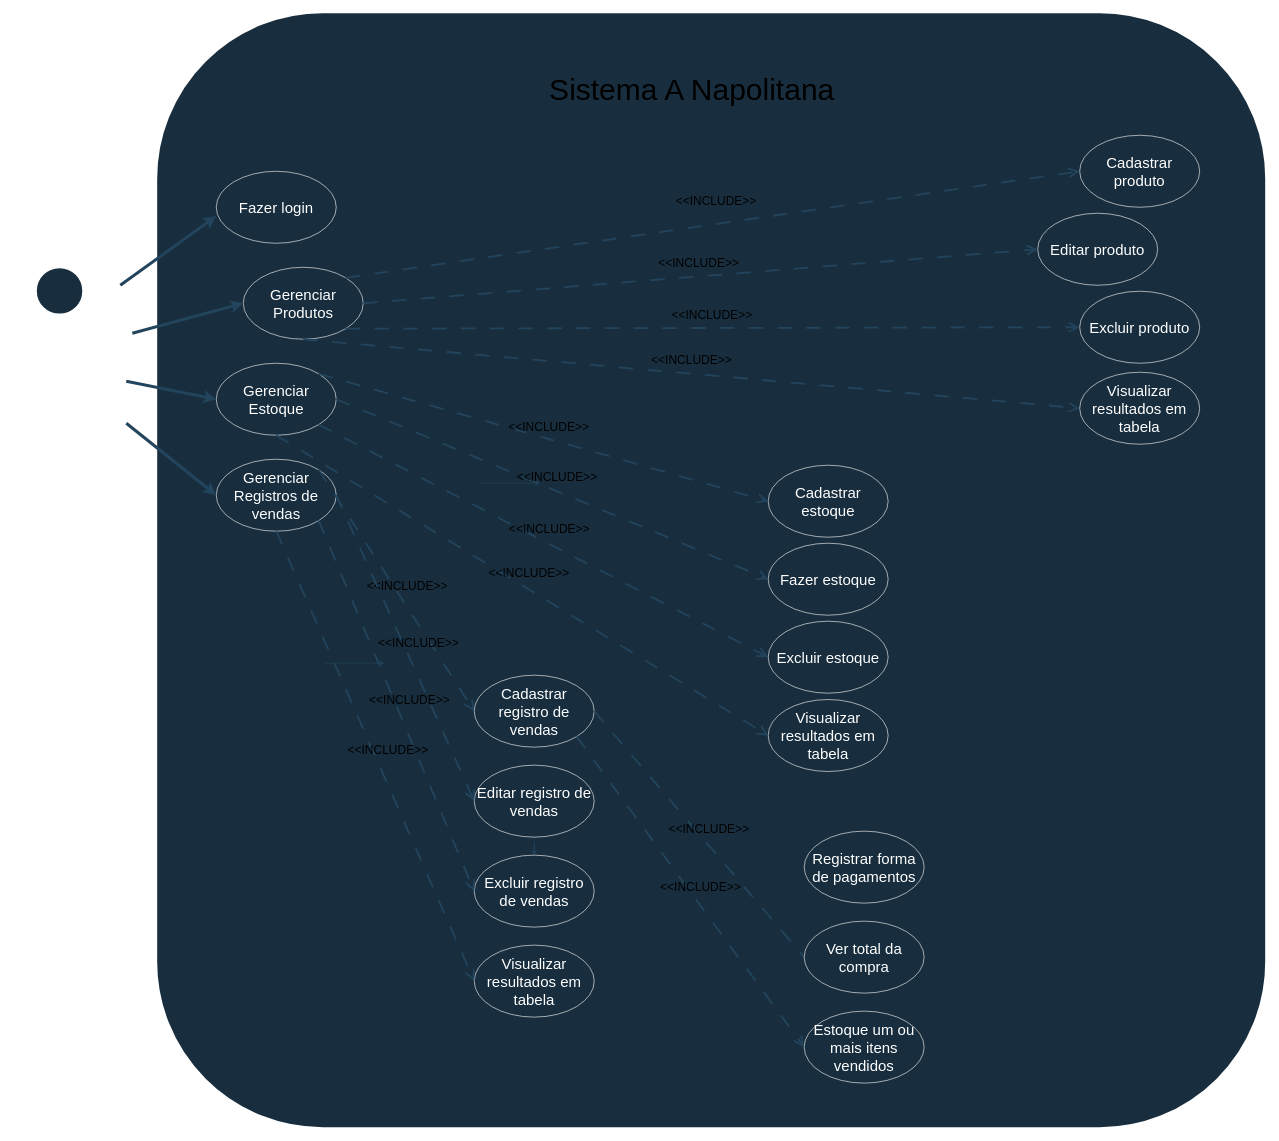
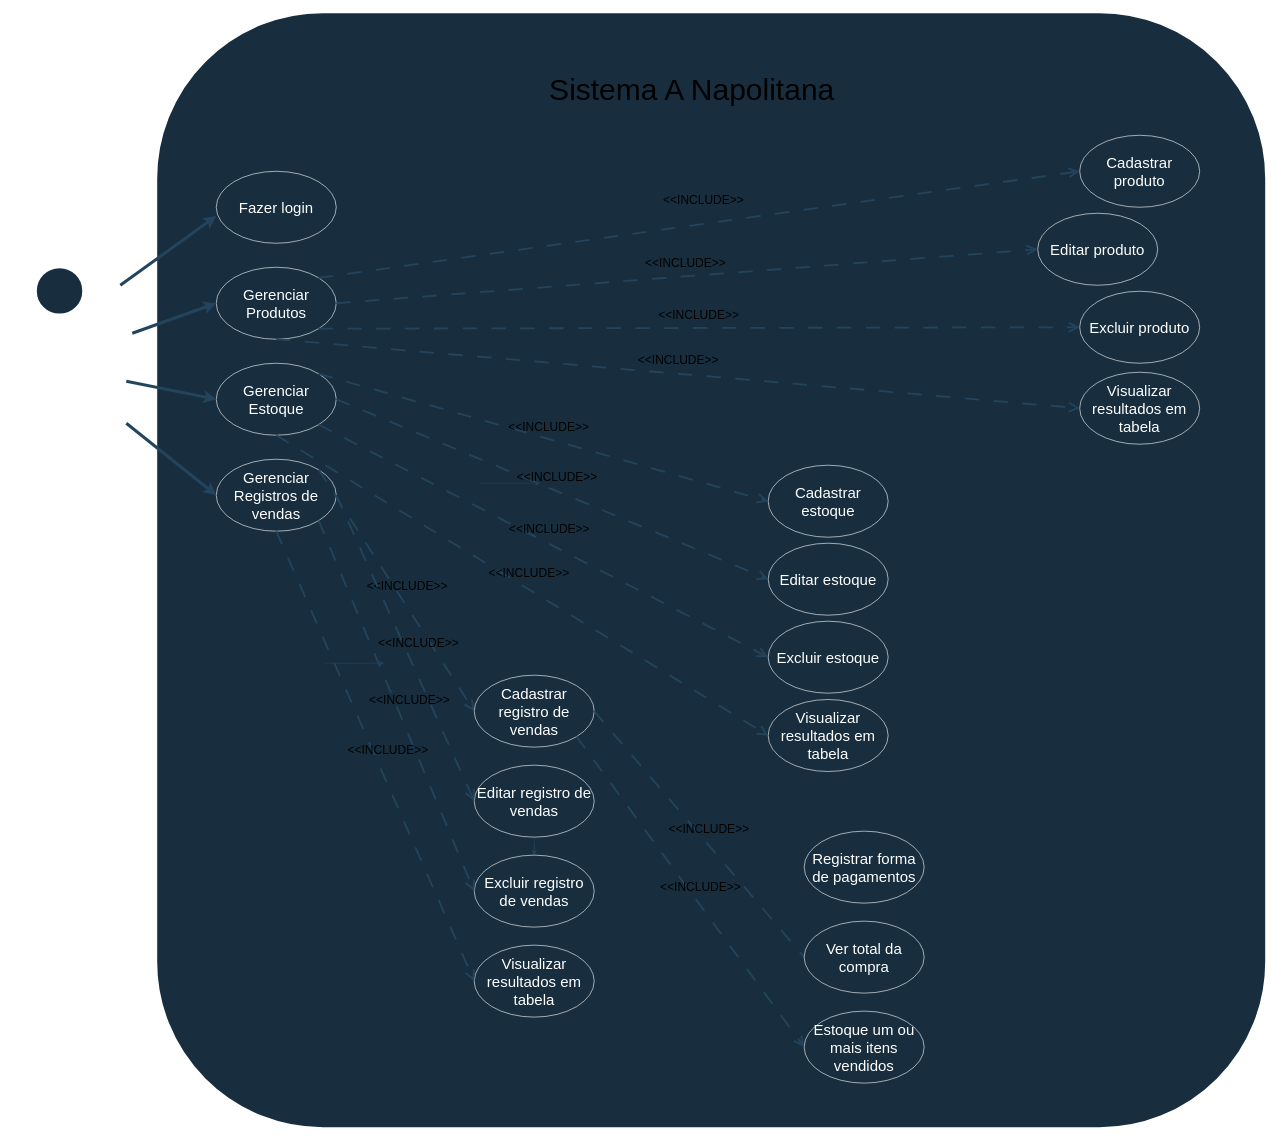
- <mxCell id="7" value="&lt;font style=&quot;font-size: 25px;&quot;&gt;Gerenciar Produtos&lt;/font&gt;" style="ellipse;whiteSpace=wrap;html=1;strokeColor=#FFFFFF;fontColor=#FFFFFF;fillColor=#182E3E;" vertex="1" parent="1"><mxGeometry x="405" y="445" width="200" height="120" as="geometry" /></mxCell>
+ <mxCell id="7" value="&lt;font style=&quot;font-size: 25px;&quot;&gt;Gerenciar Produtos&lt;/font&gt;" style="ellipse;whiteSpace=wrap;html=1;strokeColor=#FFFFFF;fontColor=#FFFFFF;fillColor=#182E3E;" vertex="1" parent="1"><mxGeometry x="360" y="445" width="200" height="120" as="geometry" /></mxCell>
- <mxCell id="14" value="&lt;font style=&quot;font-size: 25px;&quot;&gt;Fazer estoque&lt;/font&gt;" style="ellipse;whiteSpace=wrap;html=1;strokeColor=#FFFFFF;fontColor=#FFFFFF;fillColor=#182E3E;" vertex="1" parent="1"><mxGeometry x="1280" y="905" width="200" height="120" as="geometry" /></mxCell>
+ <mxCell id="14" value="&lt;font style=&quot;font-size: 25px;&quot;&gt;Editar estoque&lt;/font&gt;" style="ellipse;whiteSpace=wrap;html=1;strokeColor=#FFFFFF;fontColor=#FFFFFF;fillColor=#182E3E;" vertex="1" parent="1"><mxGeometry x="1280" y="905" width="200" height="120" as="geometry" /></mxCell>
